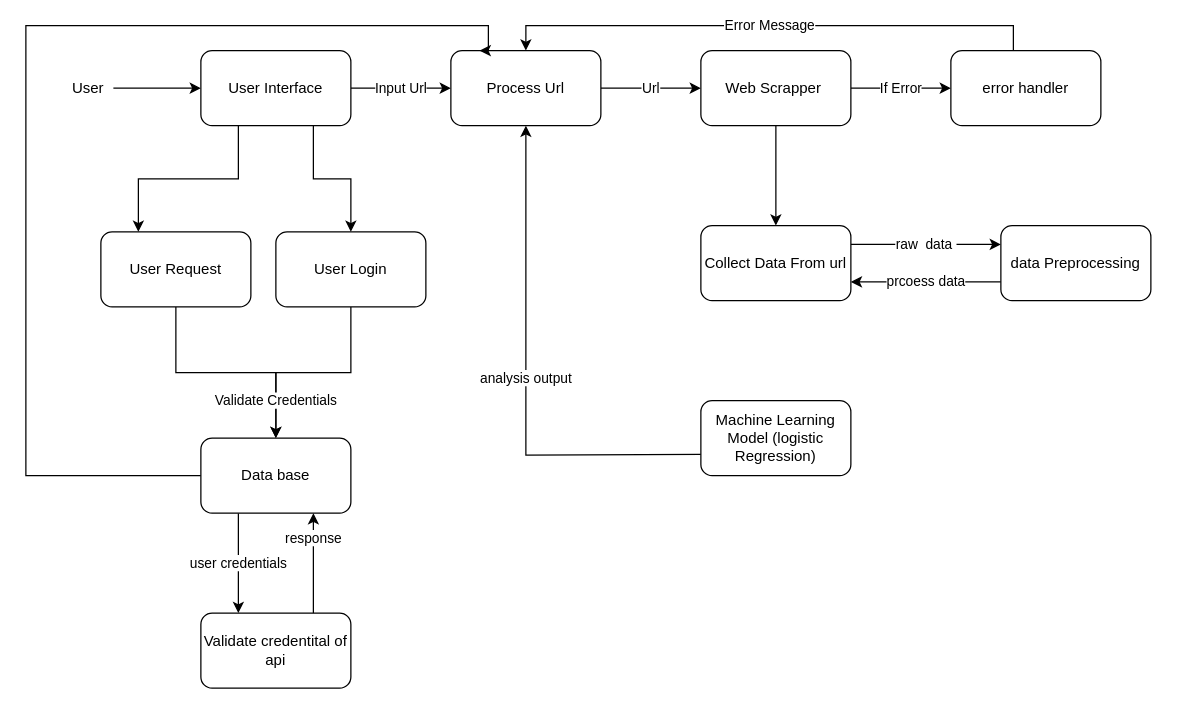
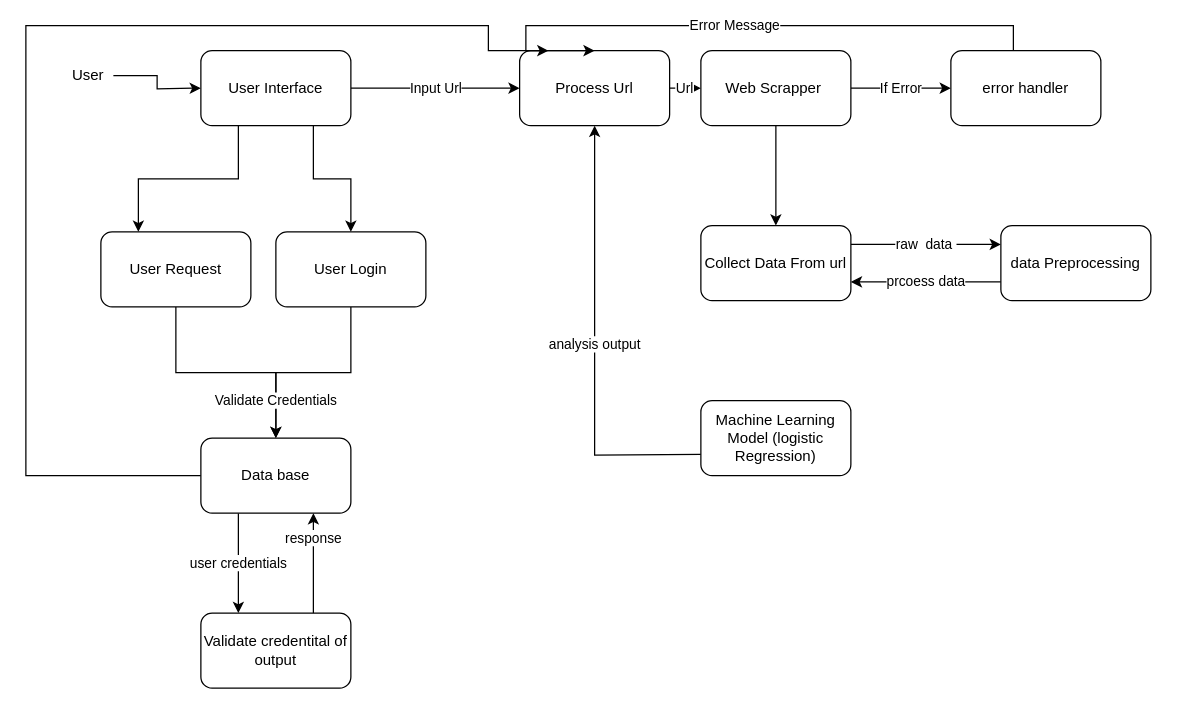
- <mxCell id="3" value="User" style="text;html=1;strokeColor=none;fillColor=none;align=center;verticalAlign=middle;whiteSpace=wrap;rounded=0;" parent="1" vertex="1"><mxGeometry x="50" y="60" width="40" height="20" as="geometry" /></mxCell>
+ <mxCell id="3" value="User" style="text;html=1;strokeColor=none;fillColor=none;align=center;verticalAlign=middle;whiteSpace=wrap;rounded=0;" parent="1" vertex="1"><mxGeometry x="50" y="50" width="40" height="20" as="geometry" /></mxCell>
- <mxCell id="13" value="Process Url" style="rounded=1;whiteSpace=wrap;html=1;" parent="1" vertex="1"><mxGeometry x="360" y="40" width="120" height="60" as="geometry" /></mxCell>
+ <mxCell id="13" value="Process Url" style="rounded=1;whiteSpace=wrap;html=1;" parent="1" vertex="1"><mxGeometry x="415" y="40" width="120" height="60" as="geometry" /></mxCell>
- <mxCell id="29" value="Validate credentital of api" style="rounded=1;whiteSpace=wrap;html=1;" parent="1" vertex="1"><mxGeometry x="160" y="490" width="120" height="60" as="geometry" /></mxCell>
+ <mxCell id="29" value="Validate credentital of output" style="rounded=1;whiteSpace=wrap;html=1;" parent="1" vertex="1"><mxGeometry x="160" y="490" width="120" height="60" as="geometry" /></mxCell>
